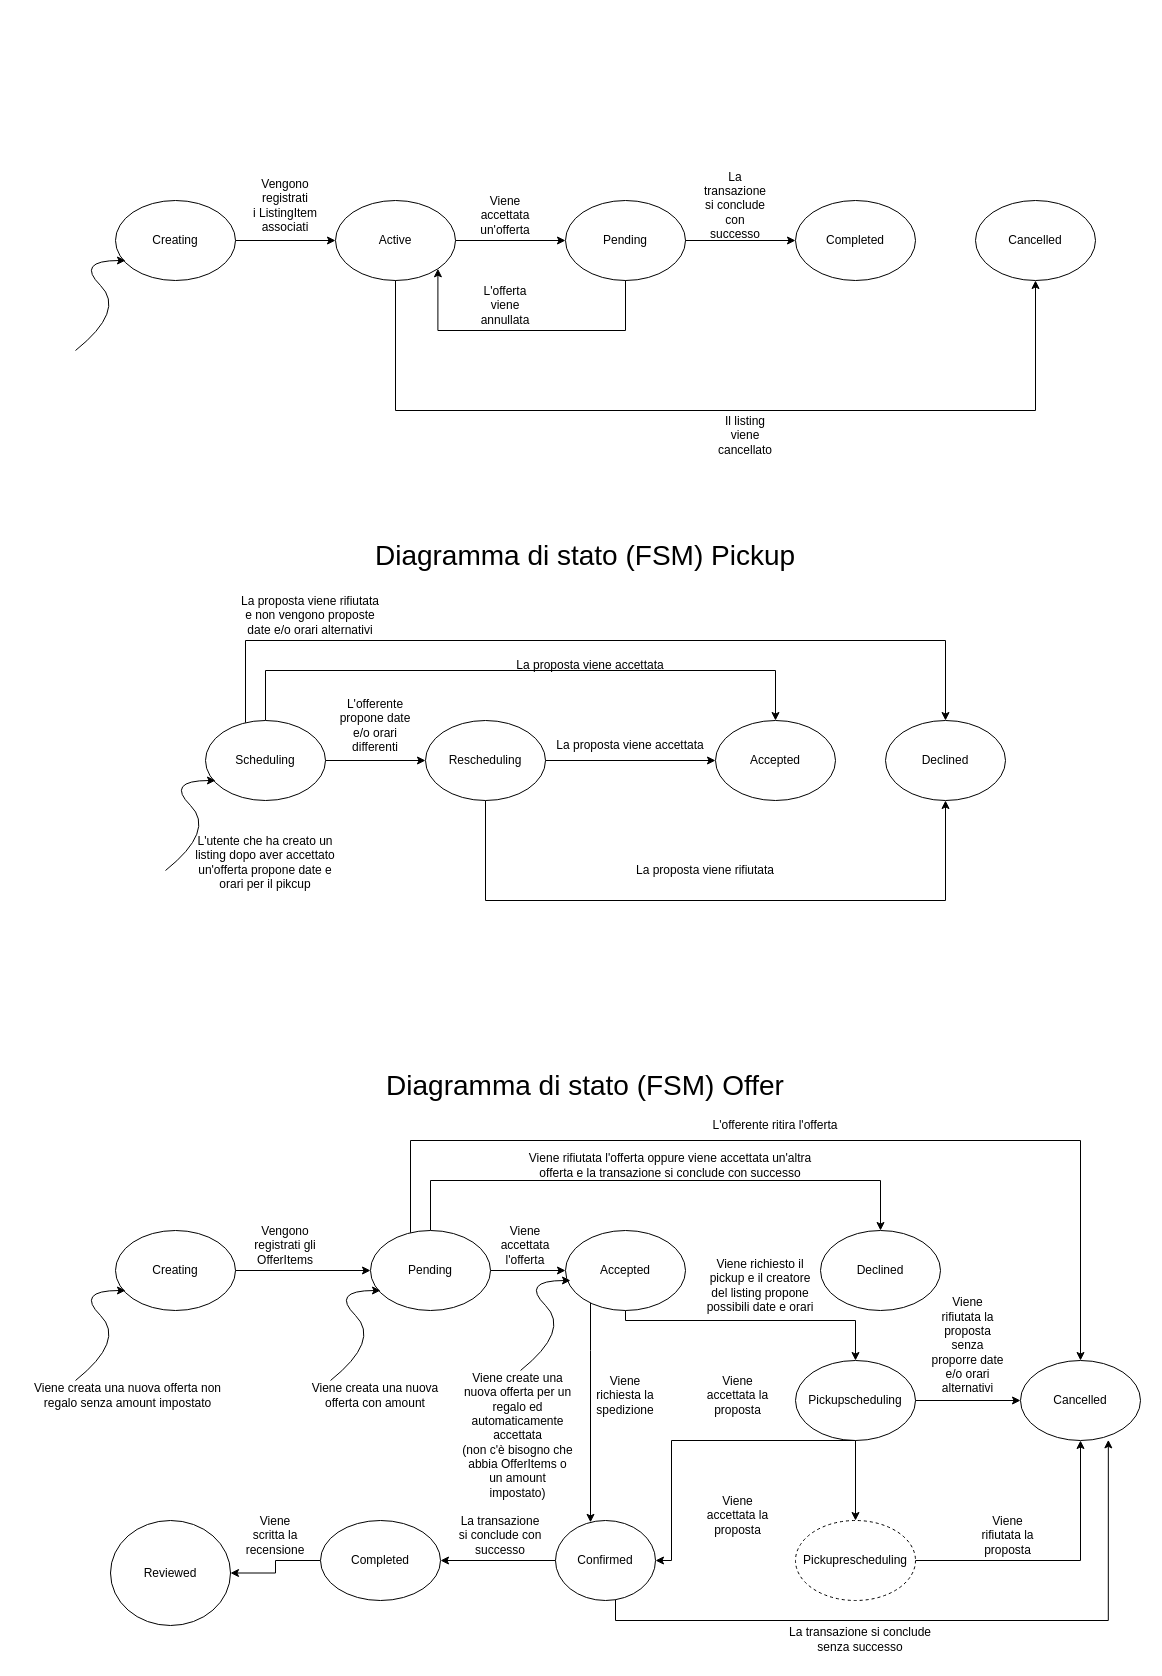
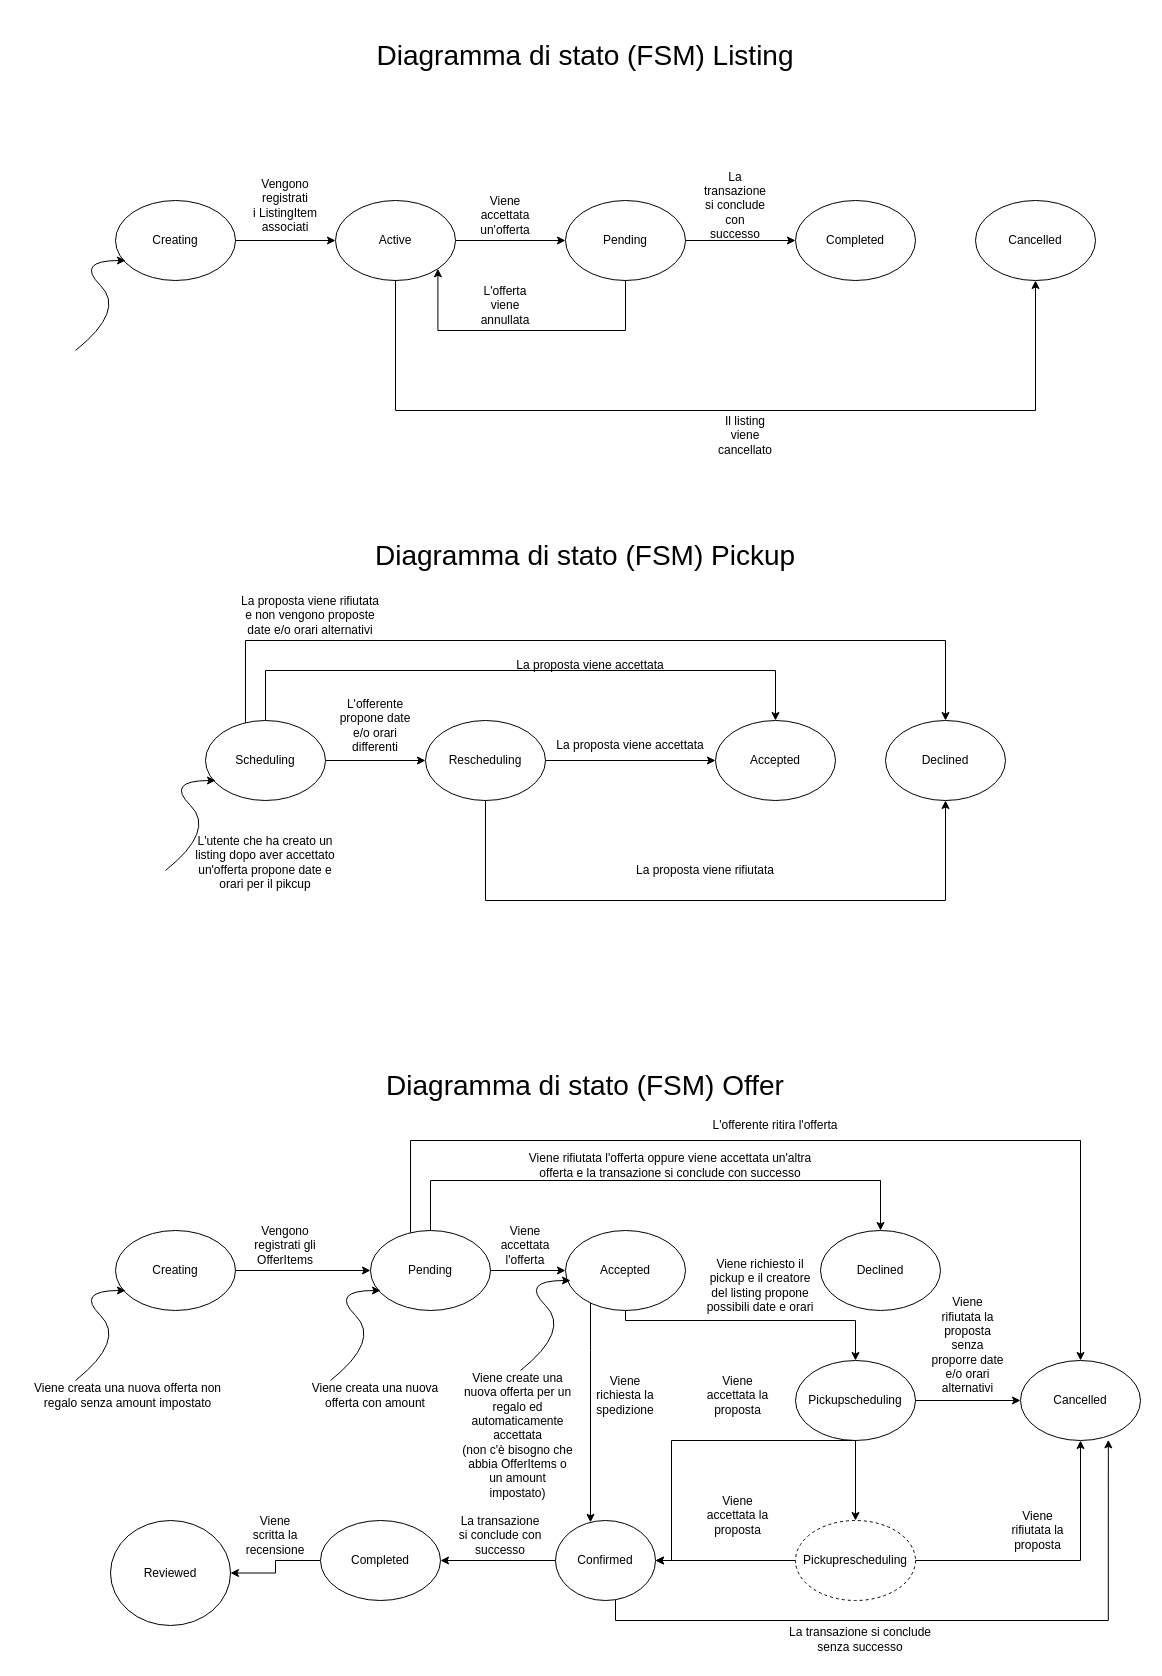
+ <mxCell id="2" value="&lt;font style=&quot;font-size: 28px;&quot;&gt;Diagramma di stato (FSM) Listing&lt;/font&gt;" style="text;html=1;align=center;verticalAlign=middle;whiteSpace=wrap;rounded=0;" vertex="1" parent="1"><mxGeometry x="340" y="20" width="490" height="70" as="geometry" /></mxCell>
- <mxCell id="76" value="Viene rifiutata la proposta" style="text;html=1;align=center;verticalAlign=middle;whiteSpace=wrap;rounded=0;" vertex="1" parent="1"><mxGeometry x="970" y="1520" width="75" height="30" as="geometry" /></mxCell>
+ <mxCell id="76" value="Viene rifiutata la proposta" style="text;html=1;align=center;verticalAlign=middle;whiteSpace=wrap;rounded=0;" vertex="1" parent="1"><mxGeometry x="1000" y="1515" width="75" height="30" as="geometry" /></mxCell>
+ <mxCell id="51" style="edgeStyle=orthogonalEdgeStyle;rounded=0;orthogonalLoop=1;jettySize=auto;html=1;entryX=1;entryY=0.5;entryDx=0;entryDy=0;" edge="1" parent="1" source="53" target="55"><mxGeometry relative="1" as="geometry" /></mxCell>
